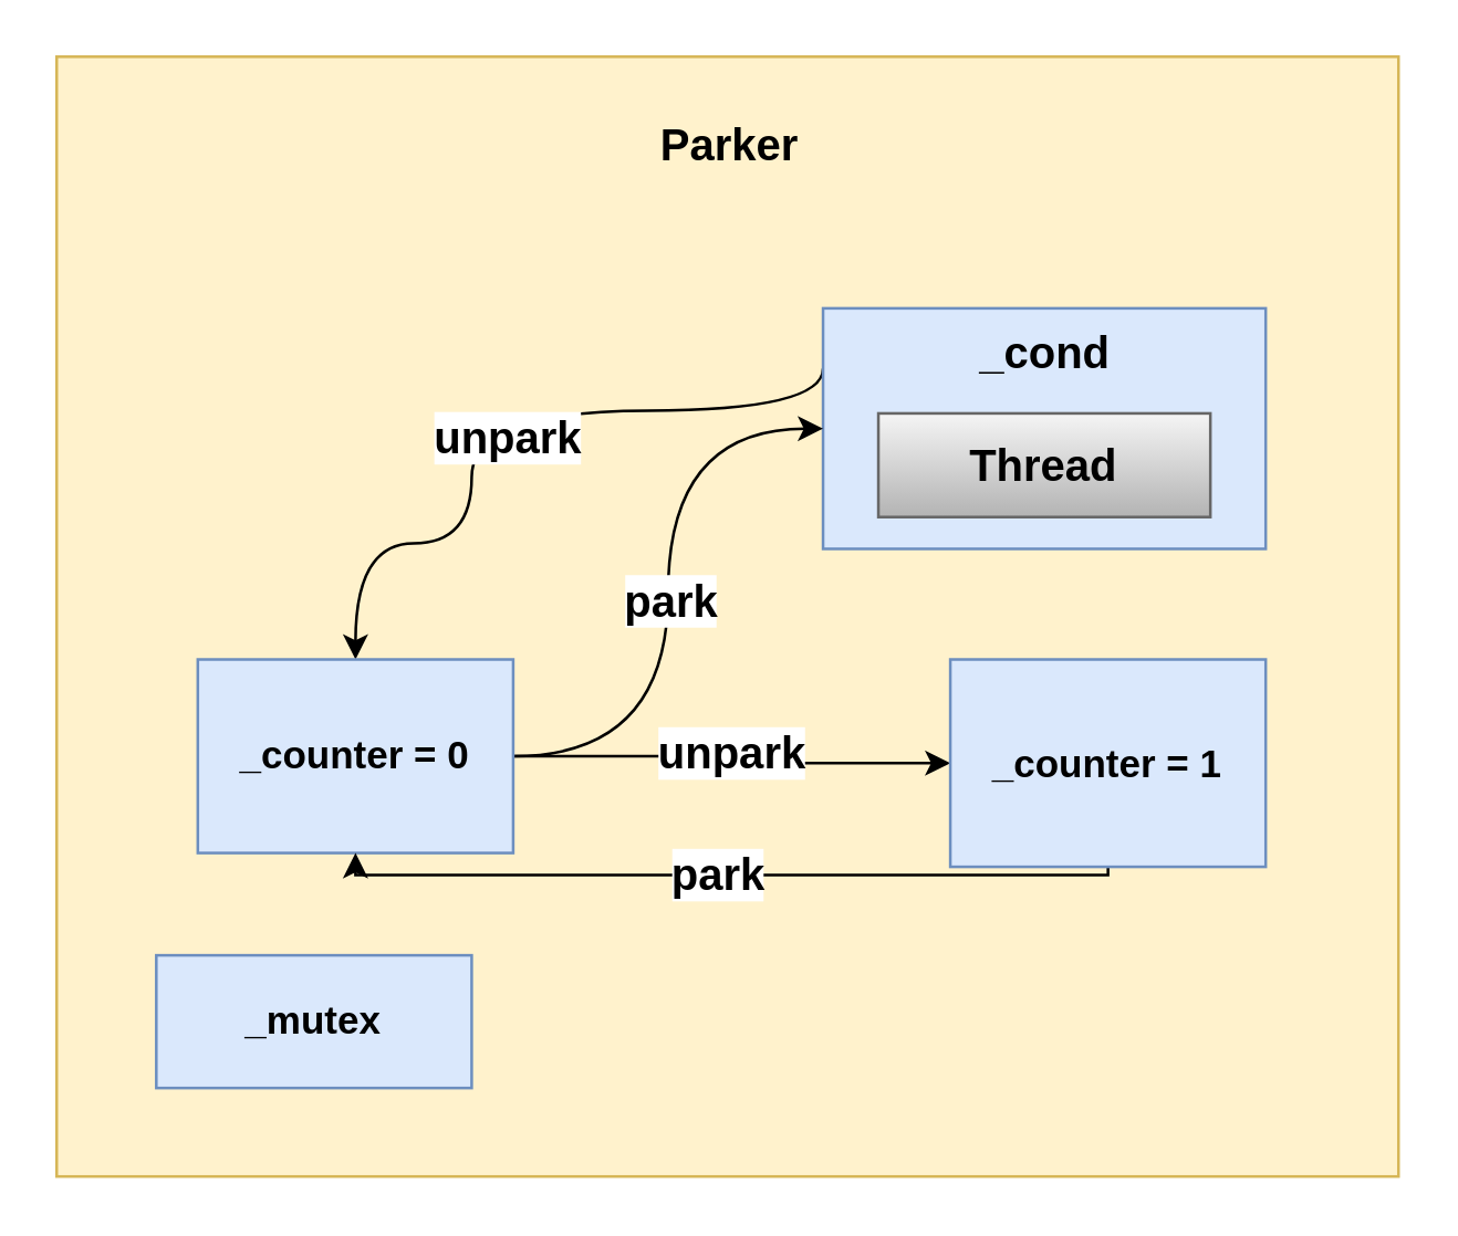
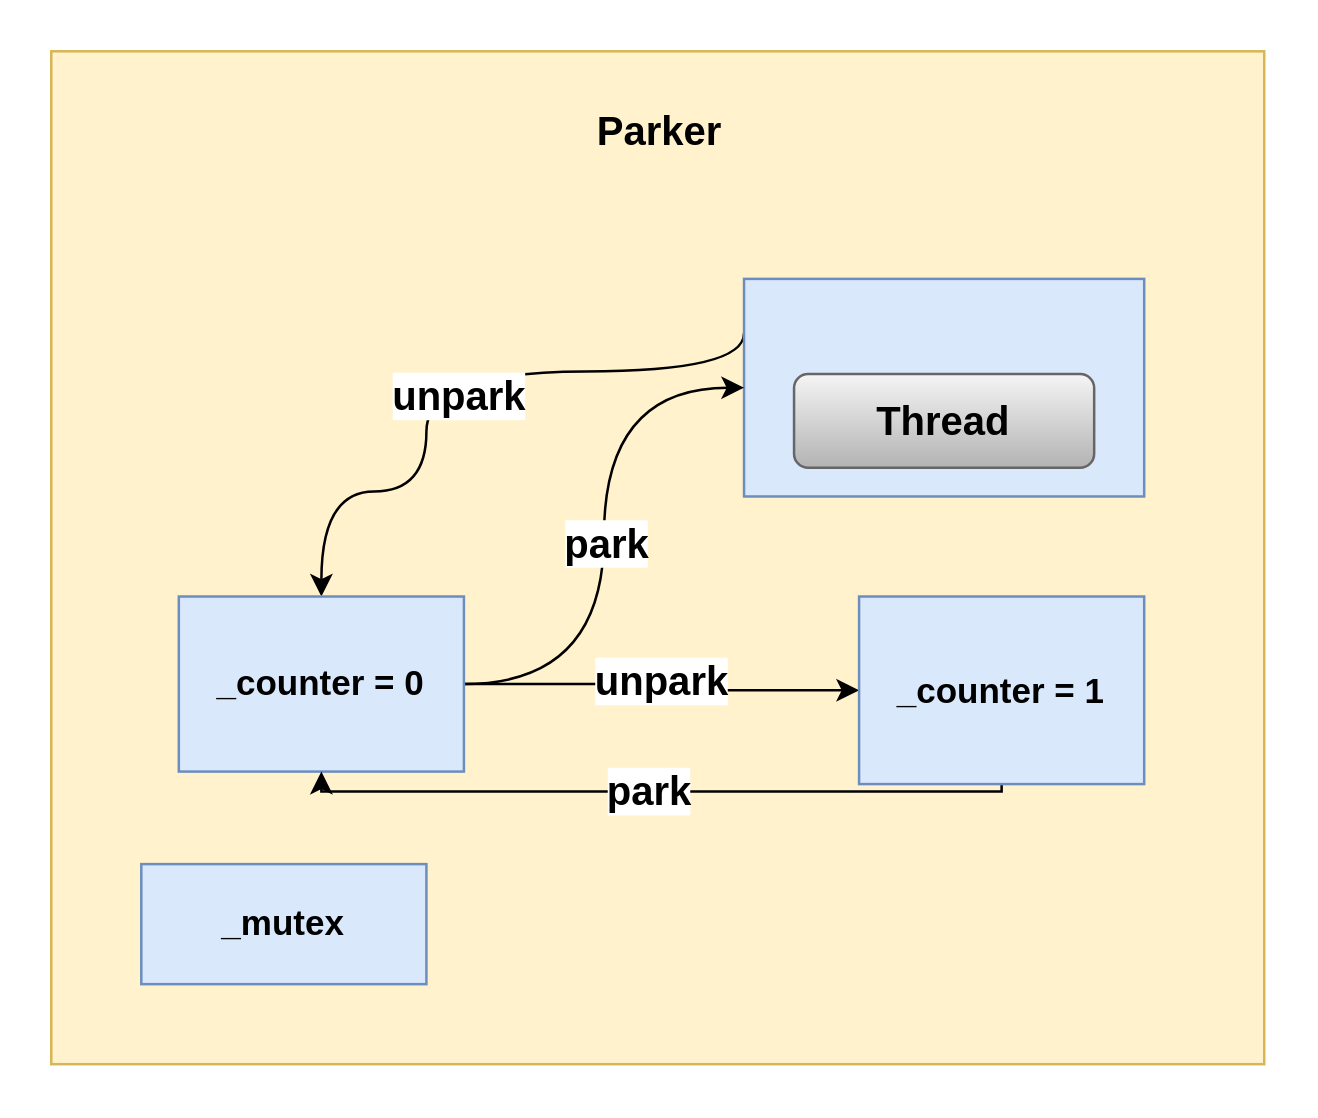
- <mxCell id="17" value="&lt;b&gt;&lt;font style=&quot;font-size: 16px;&quot;&gt;_cond&lt;/font&gt;&lt;/b&gt;" style="text;html=1;align=center;verticalAlign=middle;resizable=0;points=[];autosize=1;strokeColor=none;fillColor=none;" vertex="1" parent="1"><mxGeometry x="344.5" y="111" width="65" height="31" as="geometry" /></mxCell>
- <mxCell id="8" value="&lt;font style=&quot;font-size: 16px;&quot;&gt;&lt;b&gt;Thread&lt;/b&gt;&lt;/font&gt;" style="rounded=0;whiteSpace=wrap;html=1;fillColor=#f5f5f5;strokeColor=#666666;gradientColor=#b3b3b3;" vertex="1" parent="1"><mxGeometry x="317" y="149" width="120" height="37.5" as="geometry" /></mxCell>
+ <mxCell id="8" value="&lt;font style=&quot;font-size: 16px;&quot;&gt;&lt;b&gt;Thread&lt;/b&gt;&lt;/font&gt;" style="whiteSpace=wrap;html=1;fillColor=#f5f5f5;strokeColor=#666666;gradientColor=#b3b3b3;rounded=1;" vertex="1" parent="1"><mxGeometry x="317" y="149" width="120" height="37.5" as="geometry" /></mxCell>
